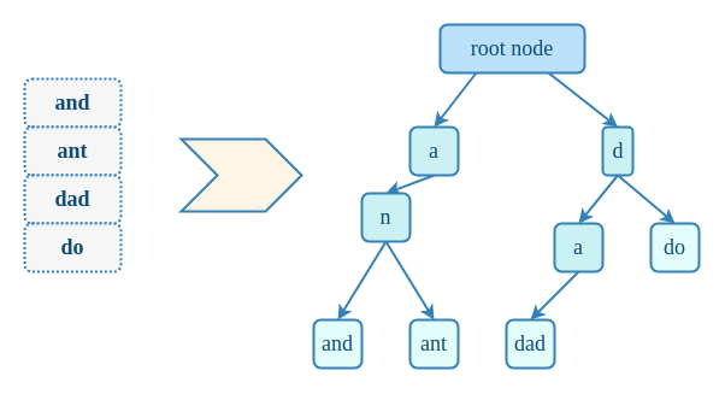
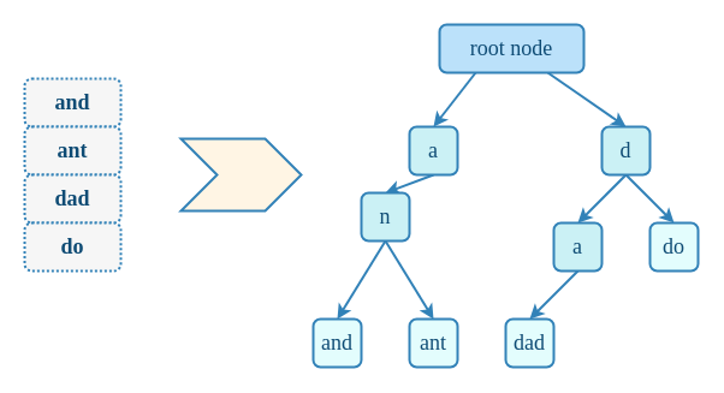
- <mxCell id="15" value="d" style="rounded=1;whiteSpace=wrap;html=1;shadow=0;strokeColor=#3282B8;strokeWidth=2;align=center;verticalAlign=middle;spacing=20;fontFamily=Comic Sans MS;fontSize=18;fontColor=#0F4C75;fillColor=#CBF1F5;" vertex="1" parent="1"><mxGeometry x="500" y="105" width="25" height="40" as="geometry" /></mxCell>
+ <mxCell id="15" value="d" style="rounded=1;whiteSpace=wrap;html=1;shadow=0;strokeColor=#3282B8;strokeWidth=2;align=center;verticalAlign=middle;spacing=20;fontFamily=Comic Sans MS;fontSize=18;fontColor=#0F4C75;fillColor=#CBF1F5;" vertex="1" parent="1"><mxGeometry x="500" y="105" width="40" height="40" as="geometry" /></mxCell>
